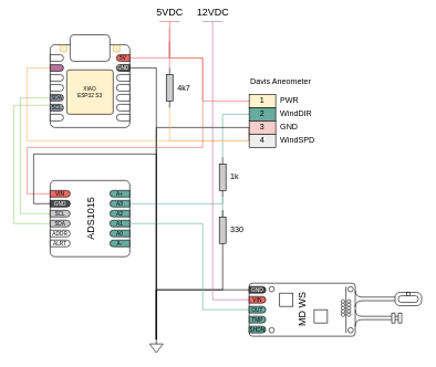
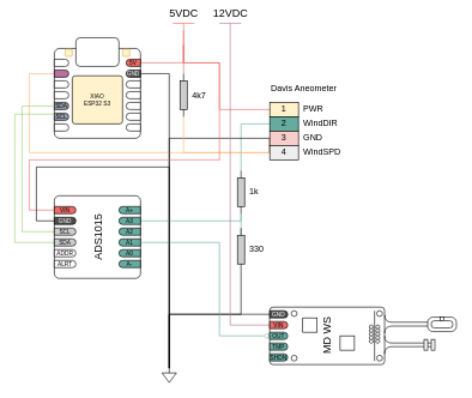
- <mxCell id="75" style="edgeStyle=orthogonalEdgeStyle;rounded=0;orthogonalLoop=1;jettySize=auto;html=1;exitX=1;exitY=0.5;exitDx=0;exitDy=0;entryX=0;entryY=0.5;entryDx=0;entryDy=0;endArrow=none;endFill=0;strokeColor=#67AB9F;" parent="1" source="69" target="84" edge="1"><mxGeometry relative="1" as="geometry"><Array as="points"><mxPoint x="305" y="325" /><mxPoint x="305" y="455" /></Array></mxGeometry></mxCell>
+ <mxCell id="75" style="edgeStyle=orthogonalEdgeStyle;rounded=0;orthogonalLoop=1;jettySize=auto;html=1;exitX=1;exitY=0.5;exitDx=0;exitDy=0;entryX=0;entryY=0.5;entryDx=0;entryDy=0;endArrow=diamond;endFill=0;strokeColor=#67AB9F;" parent="1" source="69" target="84" edge="1"><mxGeometry relative="1" as="geometry"><Array as="points"><mxPoint x="305" y="325" /><mxPoint x="305" y="455" /></Array></mxGeometry></mxCell>
